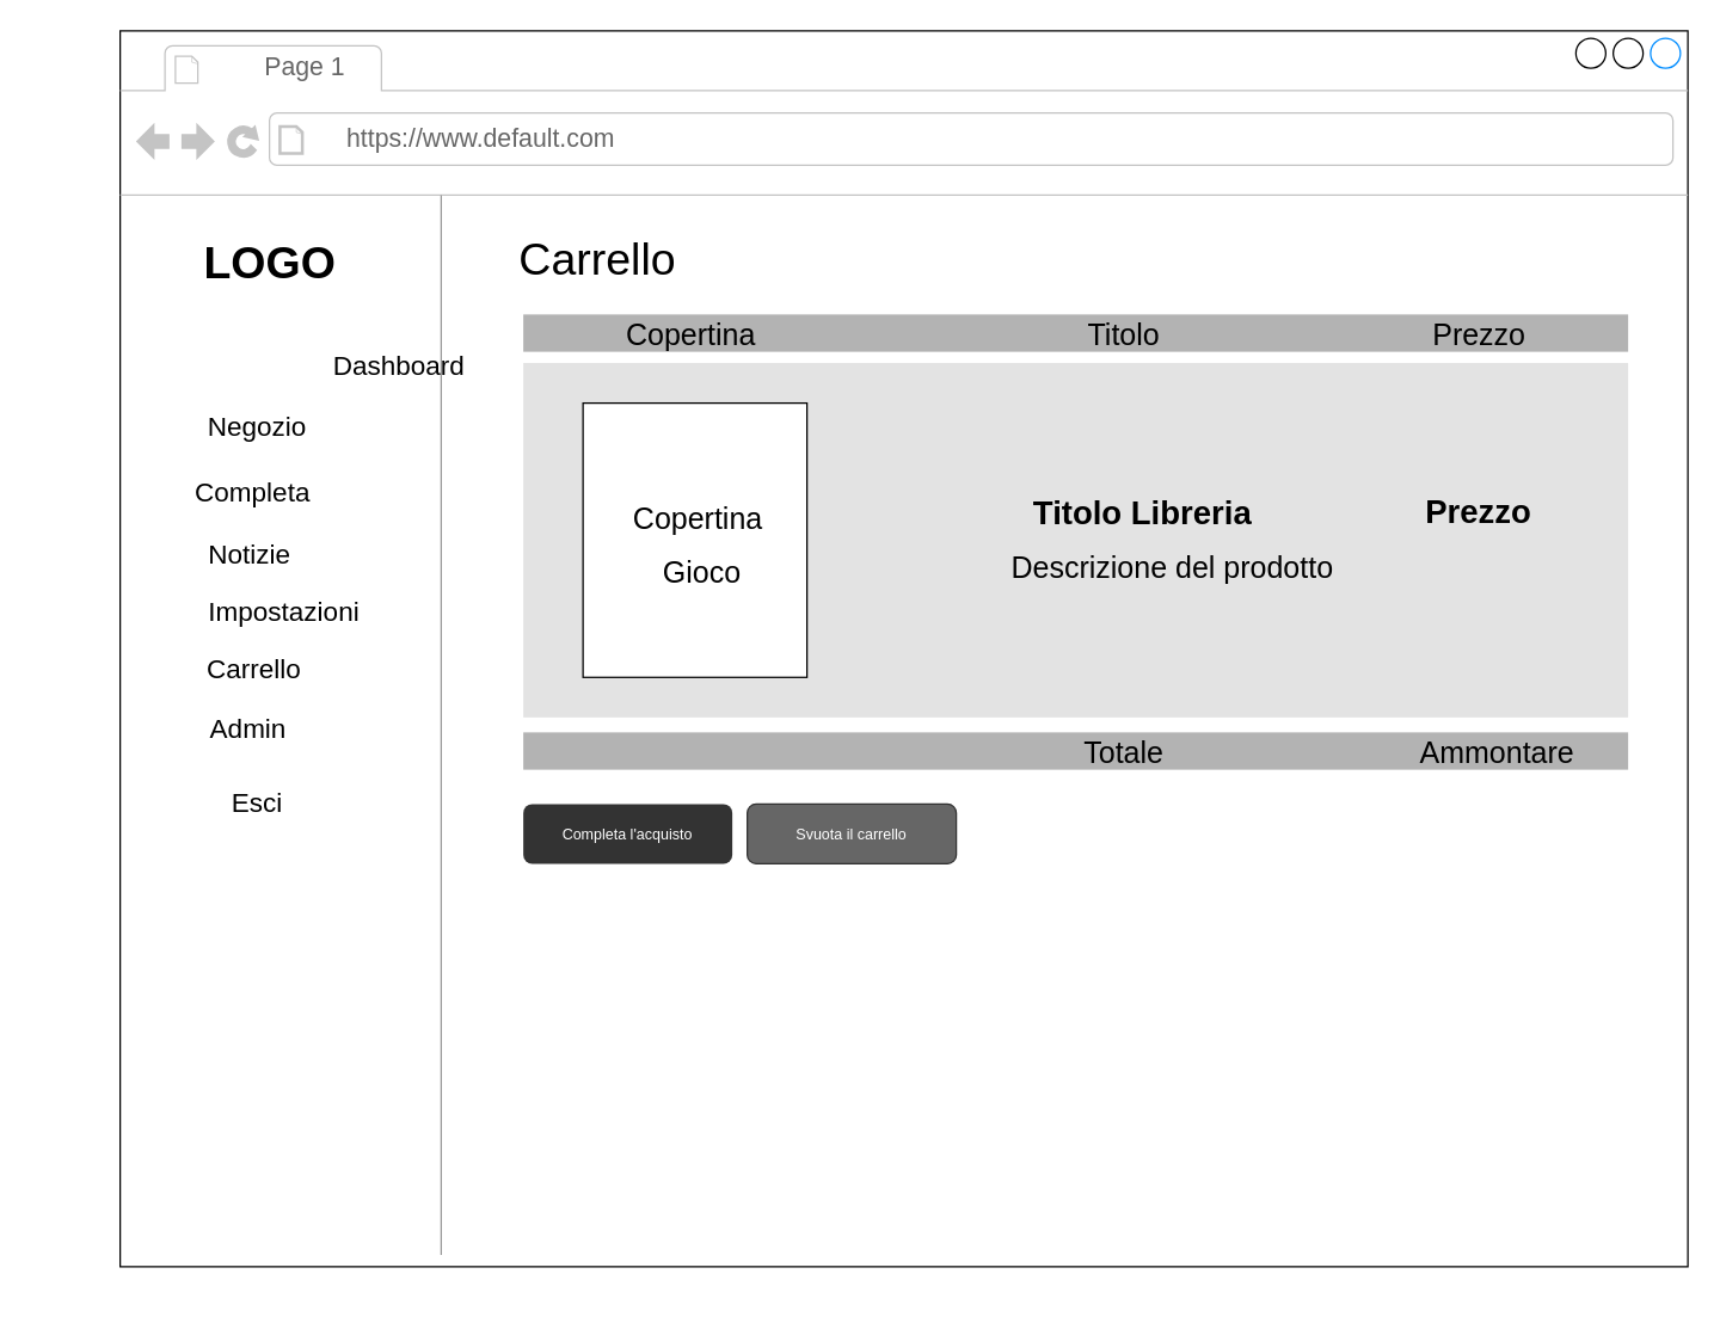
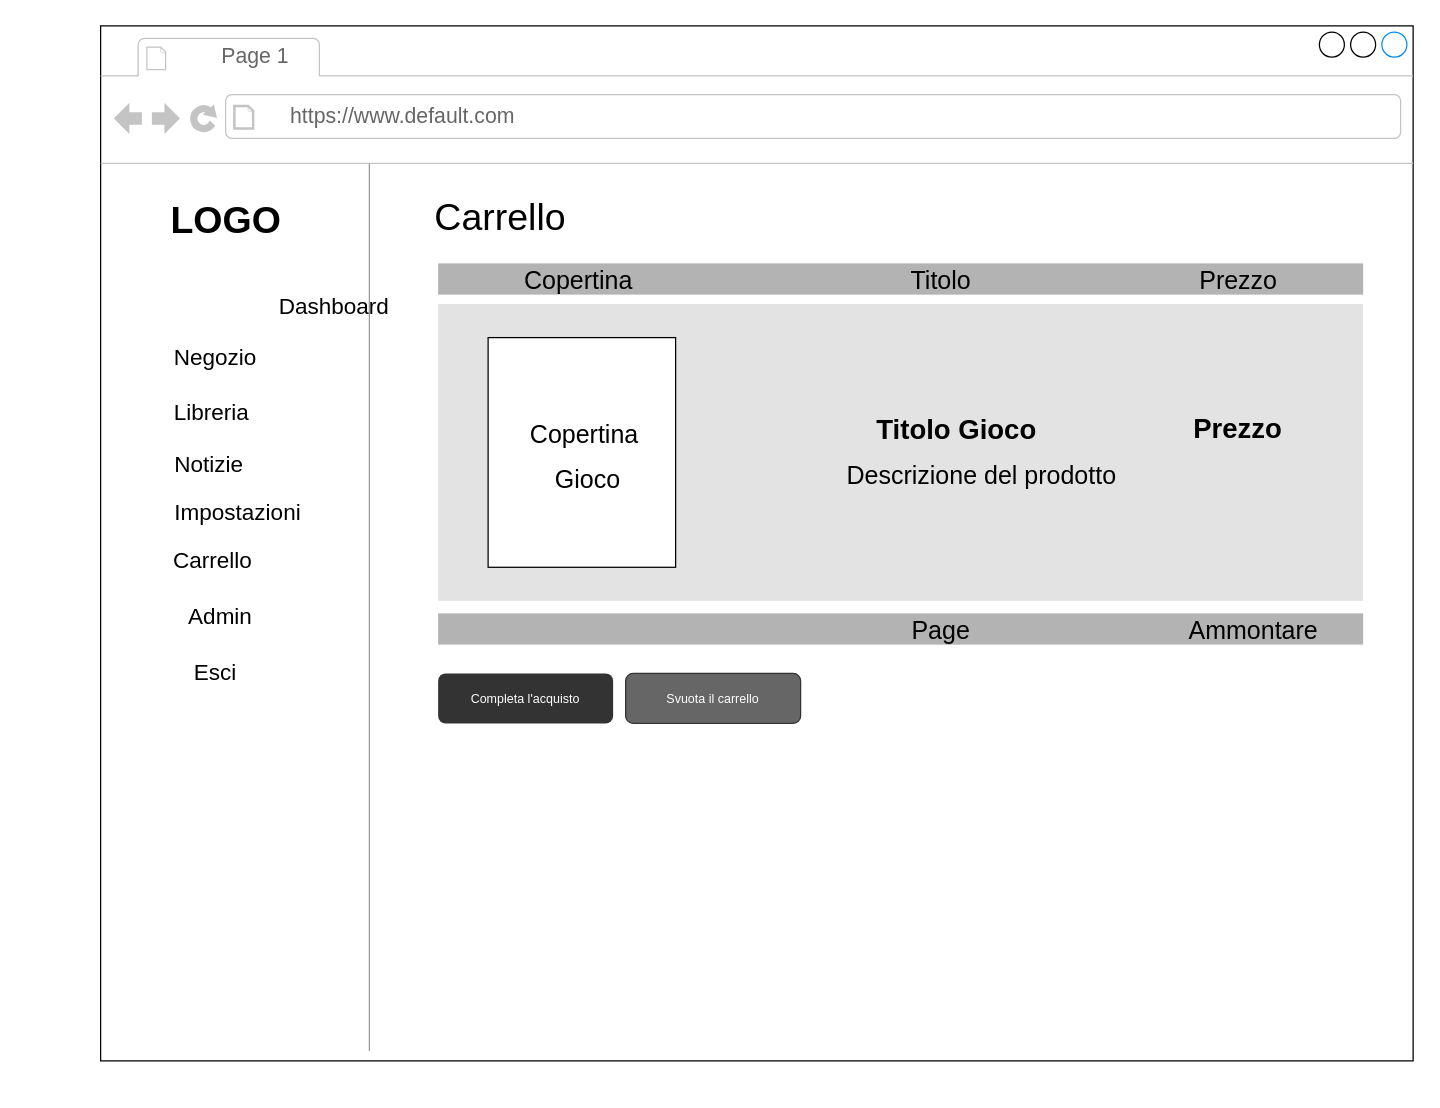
- <mxCell id="9" value="&lt;font style=&quot;font-size: 18px&quot;&gt;Completa&lt;br&gt;&lt;/font&gt;" style="text;html=1;strokeColor=none;fillColor=none;align=center;verticalAlign=middle;whiteSpace=wrap;rounded=0;fontSize=31;" parent="2" vertex="1"><mxGeometry x="59" y="290" width="60" height="30" as="geometry" /></mxCell>
+ <mxCell id="9" value="&lt;font style=&quot;font-size: 18px&quot;&gt;Libreria&lt;br&gt;&lt;/font&gt;" style="text;html=1;strokeColor=none;fillColor=none;align=center;verticalAlign=middle;whiteSpace=wrap;rounded=0;fontSize=31;" parent="2" vertex="1"><mxGeometry x="59" y="290" width="60" height="30" as="geometry" /></mxCell>
- <mxCell id="21" value="&lt;b&gt;&lt;font style=&quot;font-size: 22px&quot;&gt;Titolo Libreria&lt;/font&gt;&lt;/b&gt;" style="text;html=1;strokeColor=none;fillColor=none;align=center;verticalAlign=middle;whiteSpace=wrap;rounded=0;fontSize=30;" parent="2" vertex="1"><mxGeometry x="570" y="304.74" width="230" height="30" as="geometry" /></mxCell>
+ <mxCell id="21" value="&lt;b&gt;&lt;font style=&quot;font-size: 22px&quot;&gt;Titolo Gioco&lt;/font&gt;&lt;/b&gt;" style="text;html=1;strokeColor=none;fillColor=none;align=center;verticalAlign=middle;whiteSpace=wrap;rounded=0;fontSize=30;" parent="2" vertex="1"><mxGeometry x="570" y="304.74" width="230" height="30" as="geometry" /></mxCell>
- <mxCell id="13" value="&lt;font style=&quot;font-size: 18px&quot;&gt;Admin&lt;br&gt;&lt;/font&gt;" style="text;html=1;strokeColor=none;fillColor=none;align=center;verticalAlign=middle;whiteSpace=wrap;rounded=0;fontSize=31;" parent="2" vertex="1"><mxGeometry x="56" y="448" width="60" height="30" as="geometry" /></mxCell>
+ <mxCell id="13" value="&lt;font style=&quot;font-size: 18px&quot;&gt;Admin&lt;br&gt;&lt;/font&gt;" style="text;html=1;strokeColor=none;fillColor=none;align=center;verticalAlign=middle;whiteSpace=wrap;rounded=0;fontSize=31;" parent="2" vertex="1"><mxGeometry x="66" y="453" width="60" height="30" as="geometry" /></mxCell>
- <mxCell id="28" value="&lt;span style=&quot;font-size: 20px&quot;&gt;Totale&lt;/span&gt;" style="text;html=1;strokeColor=none;fillColor=none;align=center;verticalAlign=middle;whiteSpace=wrap;rounded=0;fontSize=30;" parent="2" vertex="1"><mxGeometry x="620" y="464.5" width="105" height="30" as="geometry" /></mxCell>
+ <mxCell id="28" value="&lt;span style=&quot;font-size: 20px&quot;&gt;Page&lt;/span&gt;" style="text;html=1;strokeColor=none;fillColor=none;align=center;verticalAlign=middle;whiteSpace=wrap;rounded=0;fontSize=30;" parent="2" vertex="1"><mxGeometry x="620" y="464.5" width="105" height="30" as="geometry" /></mxCell>
